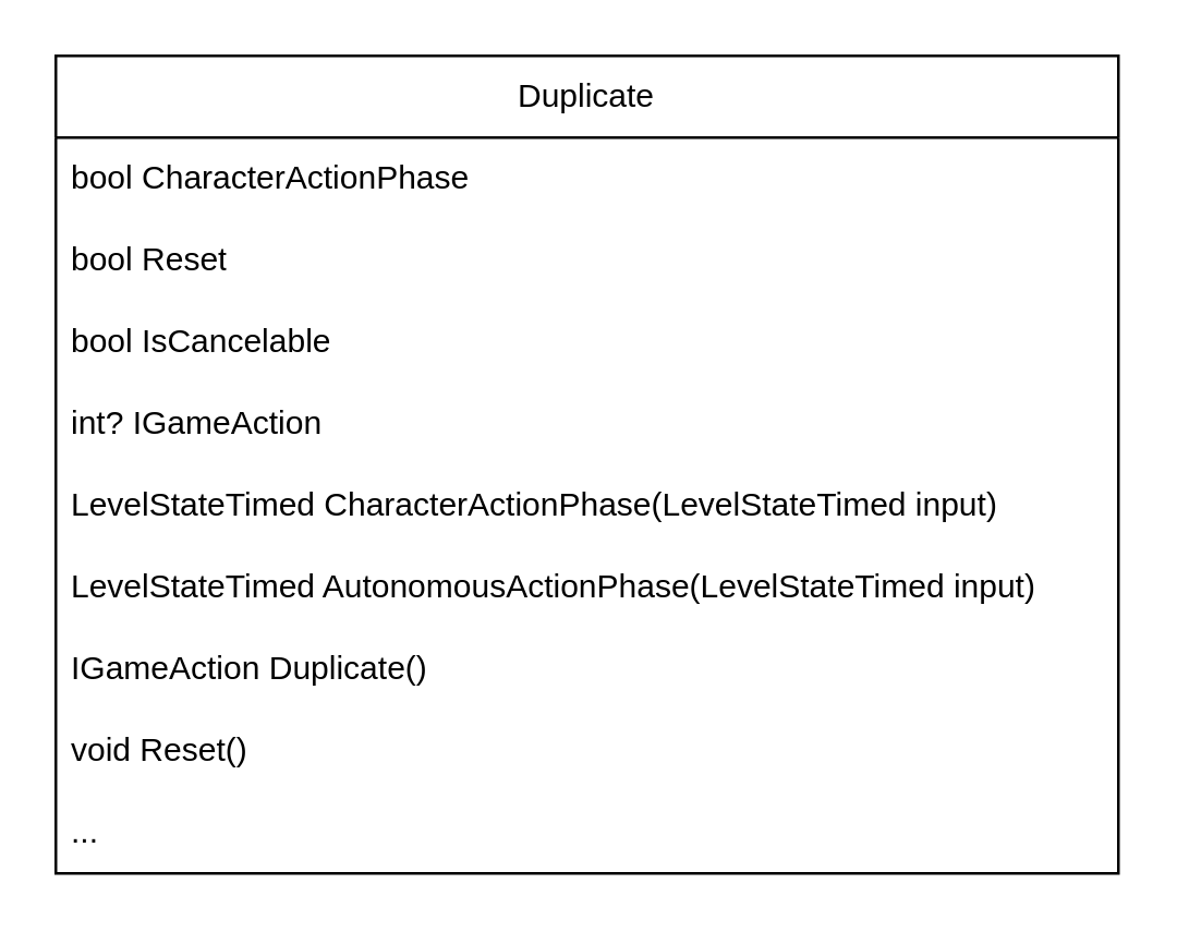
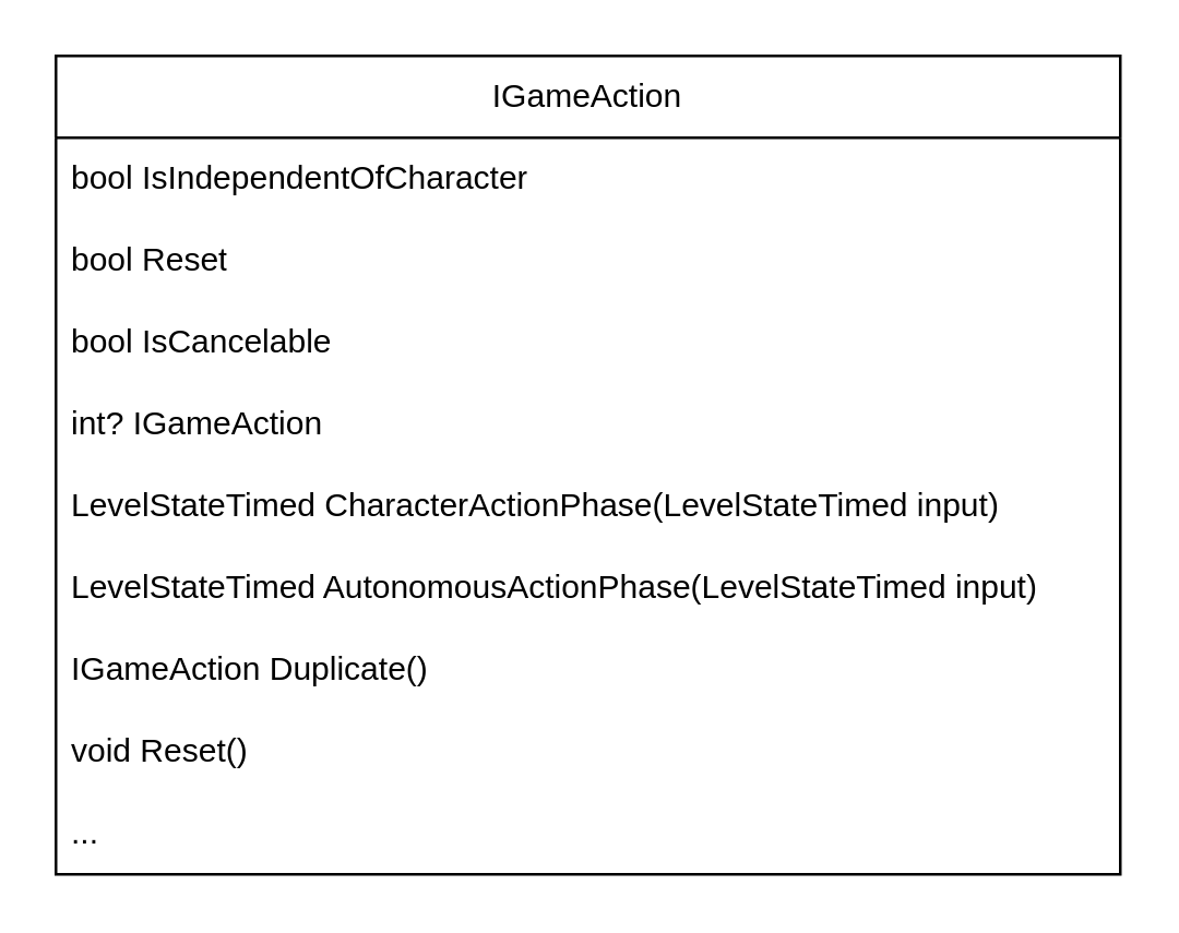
- <mxCell id="2" value="Duplicate" style="swimlane;fontStyle=0;childLayout=stackLayout;horizontal=1;startSize=30;horizontalStack=0;resizeParent=1;resizeParentMax=0;resizeLast=0;collapsible=1;marginBottom=0;whiteSpace=wrap;html=1;" vertex="1" parent="1"><mxGeometry x="20" y="20" width="390" height="300" as="geometry" /></mxCell>
+ <mxCell id="2" value="IGameAction" style="swimlane;fontStyle=0;childLayout=stackLayout;horizontal=1;startSize=30;horizontalStack=0;resizeParent=1;resizeParentMax=0;resizeLast=0;collapsible=1;marginBottom=0;whiteSpace=wrap;html=1;" vertex="1" parent="1"><mxGeometry x="20" y="20" width="390" height="300" as="geometry" /></mxCell>
- <mxCell id="3" value="bool CharacterActionPhase" style="text;strokeColor=none;fillColor=none;align=left;verticalAlign=middle;spacingLeft=4;spacingRight=4;overflow=hidden;points=[[0,0.5],[1,0.5]];portConstraint=eastwest;rotatable=0;whiteSpace=wrap;html=1;" vertex="1" parent="2"><mxGeometry y="30" width="390" height="30" as="geometry" /></mxCell>
+ <mxCell id="3" value="bool IsIndependentOfCharacter" style="text;strokeColor=none;fillColor=none;align=left;verticalAlign=middle;spacingLeft=4;spacingRight=4;overflow=hidden;points=[[0,0.5],[1,0.5]];portConstraint=eastwest;rotatable=0;whiteSpace=wrap;html=1;" vertex="1" parent="2"><mxGeometry y="30" width="390" height="30" as="geometry" /></mxCell>
